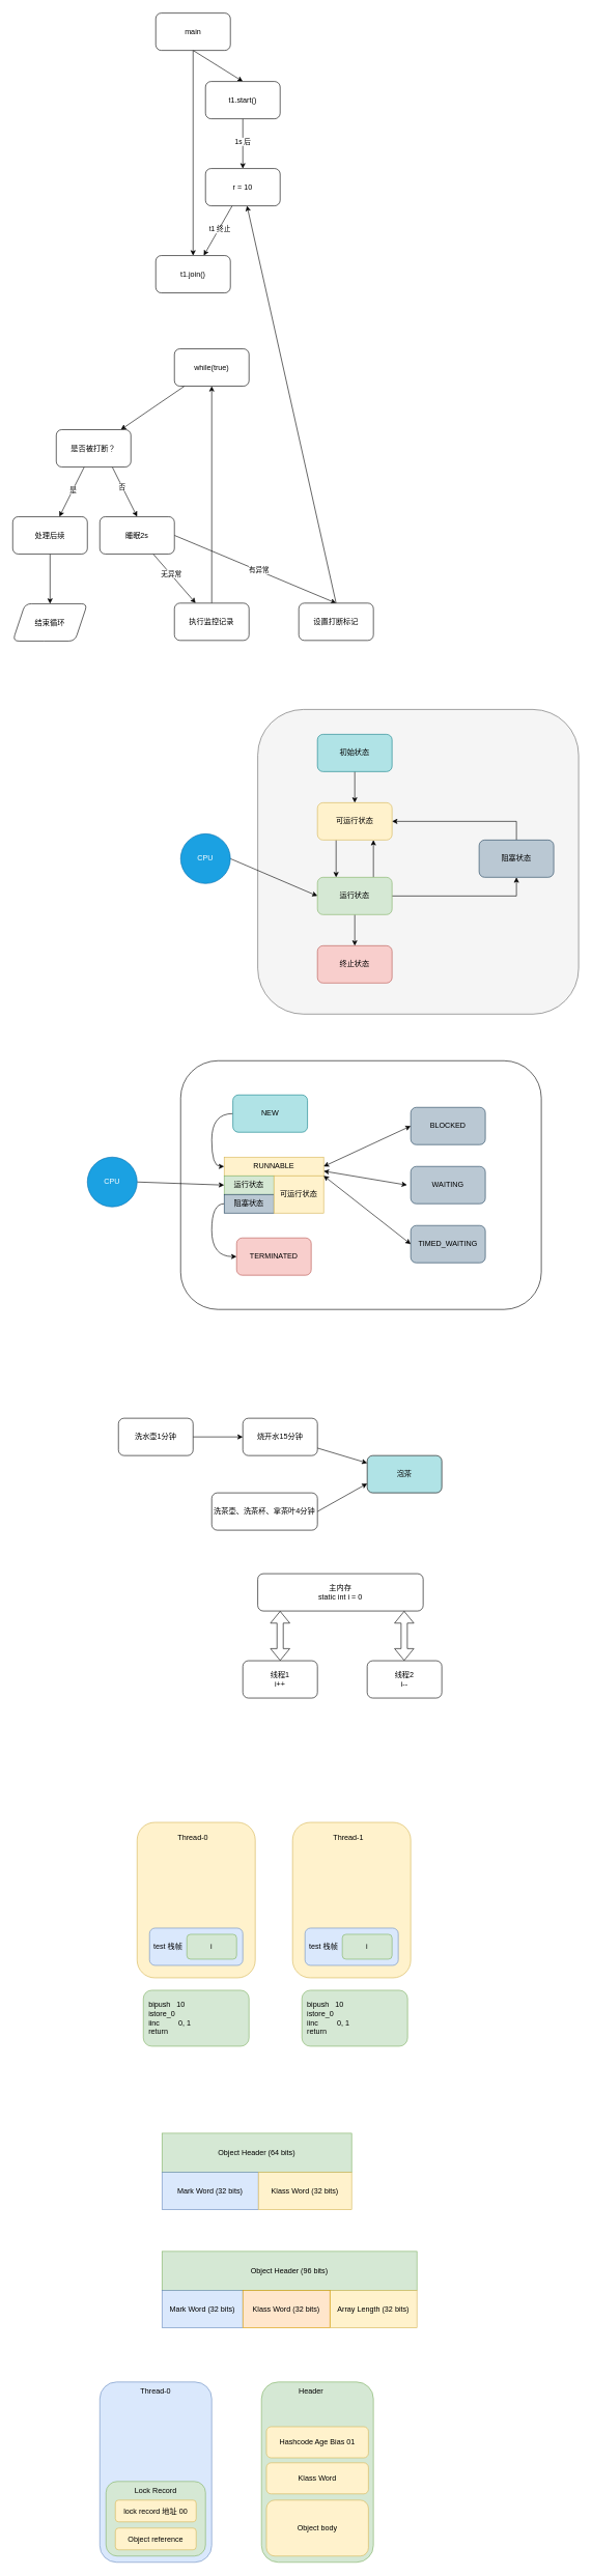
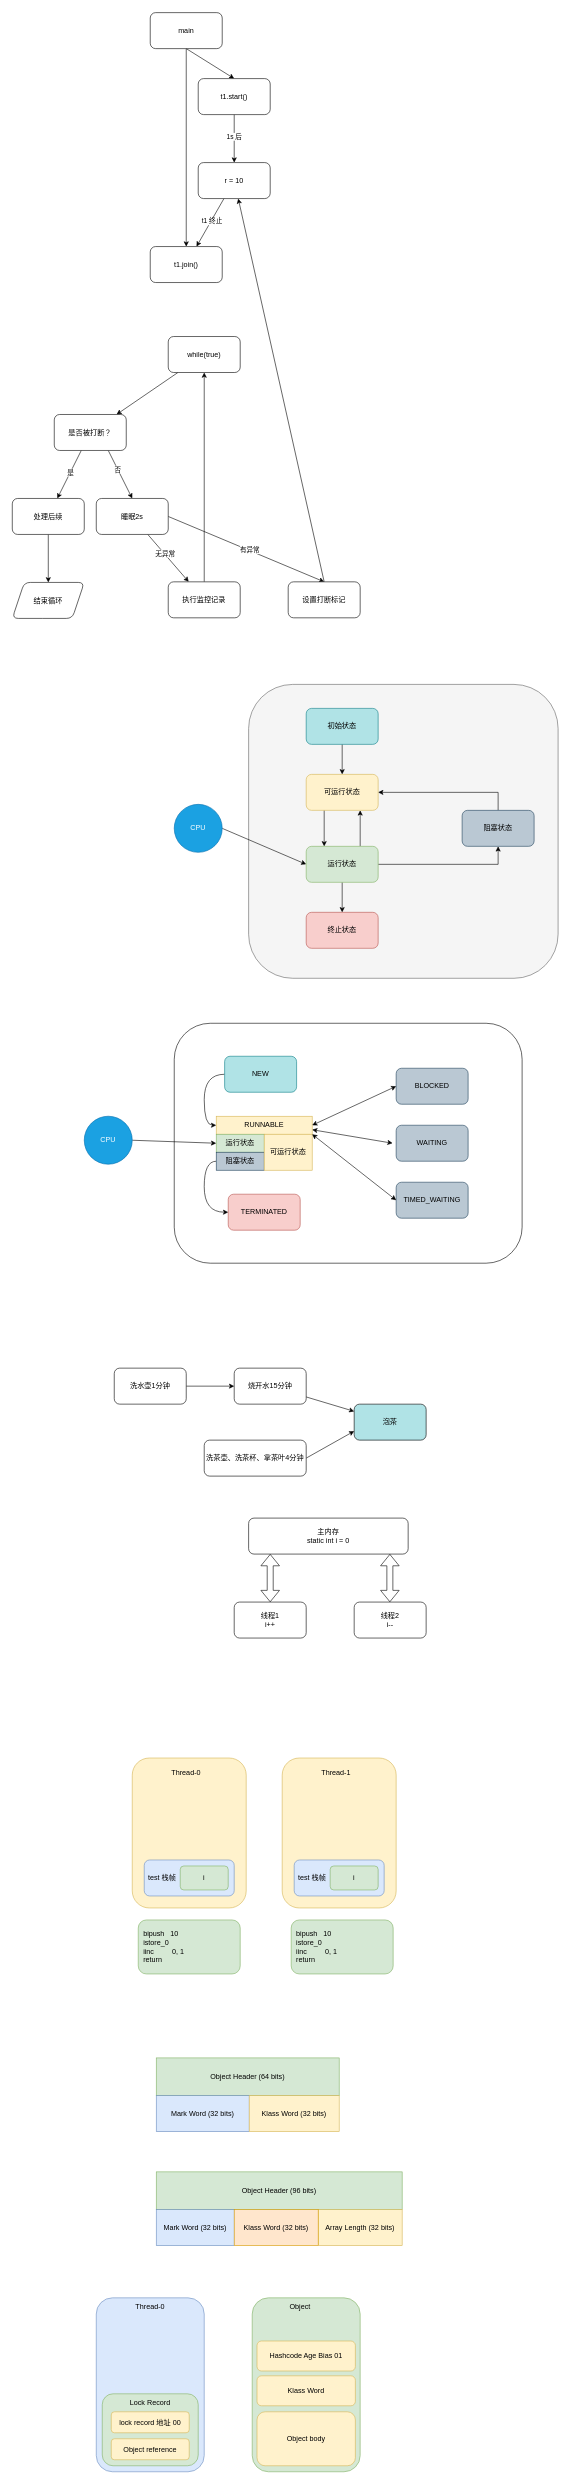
- <mxCell id="103" value="Header" style="text;html=1;strokeColor=none;fillColor=none;align=center;verticalAlign=middle;whiteSpace=wrap;rounded=0;" vertex="1" parent="1"><mxGeometry x="470" y="3830" width="60" height="30" as="geometry" /></mxCell>
+ <mxCell id="103" value="Object" style="text;html=1;strokeColor=none;fillColor=none;align=center;verticalAlign=middle;whiteSpace=wrap;rounded=0;" vertex="1" parent="1"><mxGeometry x="470" y="3830" width="60" height="30" as="geometry" /></mxCell>
